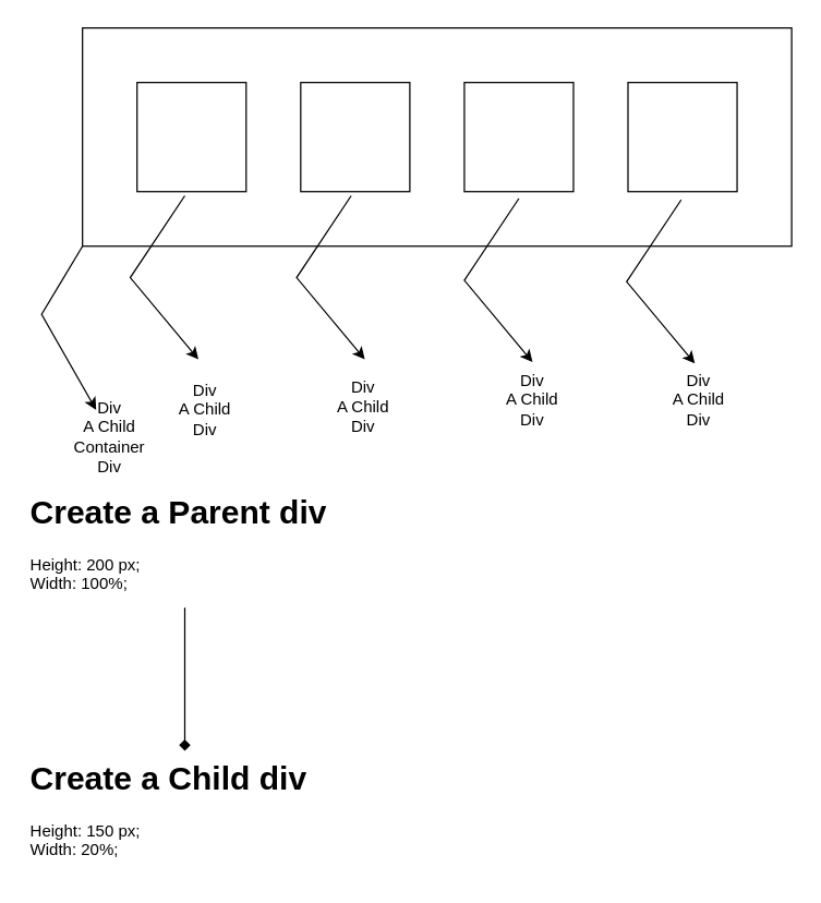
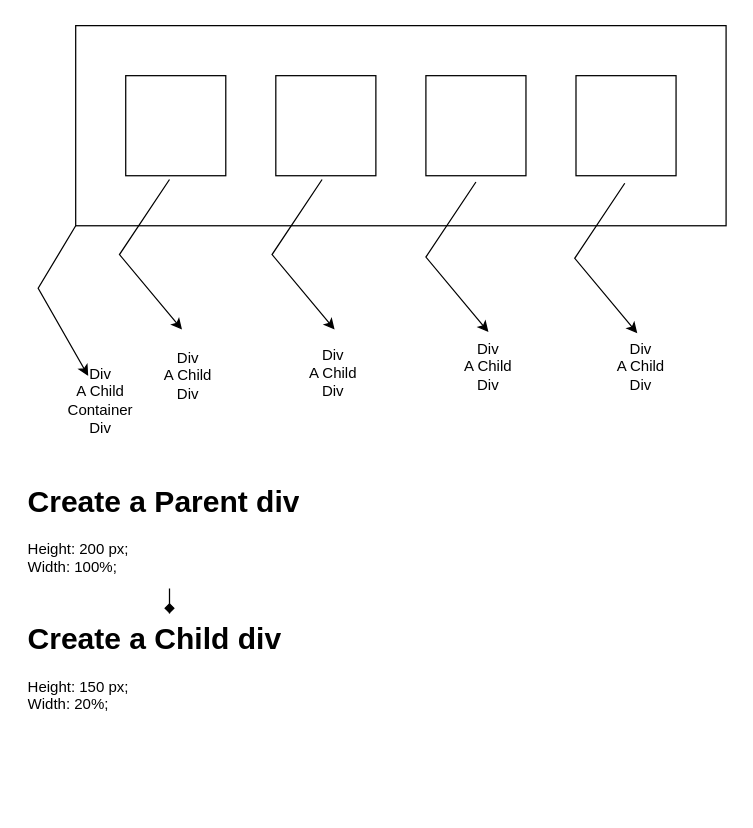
- <mxCell id="18" value="&lt;h1 style=&quot;margin-top: 0px;&quot;&gt;Create a Parent div&lt;/h1&gt;&lt;div&gt;Height: 200 px;&lt;/div&gt;&lt;div&gt;Width: 100%;&lt;/div&gt;&lt;div&gt;&lt;br&gt;&lt;/div&gt;" style="text;html=1;whiteSpace=wrap;overflow=hidden;rounded=0;" vertex="1" parent="1"><mxGeometry x="20" y="355" width="230" height="90" as="geometry" /></mxCell>
+ <mxCell id="18" value="&lt;h1 style=&quot;margin-top: 0px;&quot;&gt;Create a Parent div&lt;/h1&gt;&lt;div&gt;Height: 200 px;&lt;/div&gt;&lt;div&gt;Width: 100%;&lt;/div&gt;&lt;div&gt;&lt;br&gt;&lt;/div&gt;" style="text;html=1;whiteSpace=wrap;overflow=hidden;rounded=0;" vertex="1" parent="1"><mxGeometry x="20" y="380" width="230" height="90" as="geometry" /></mxCell>
- <mxCell id="19" value="&lt;h1 style=&quot;margin-top: 0px;&quot;&gt;Create a Child div&lt;/h1&gt;&lt;div&gt;Height: 150 px;&lt;/div&gt;&lt;div&gt;Width: 20%;&lt;/div&gt;&lt;div&gt;&lt;br&gt;&lt;/div&gt;" style="text;html=1;whiteSpace=wrap;overflow=hidden;rounded=0;" vertex="1" parent="1"><mxGeometry x="20" y="550" width="230" height="90" as="geometry" /></mxCell>
+ <mxCell id="19" value="&lt;h1 style=&quot;margin-top: 0px;&quot;&gt;Create a Child div&lt;/h1&gt;&lt;div&gt;Height: 150 px;&lt;/div&gt;&lt;div&gt;Width: 20%;&lt;/div&gt;&lt;div&gt;&lt;br&gt;&lt;/div&gt;" style="text;html=1;whiteSpace=wrap;overflow=hidden;rounded=0;" vertex="1" parent="1"><mxGeometry x="20" y="490" width="230" height="90" as="geometry" /></mxCell>
